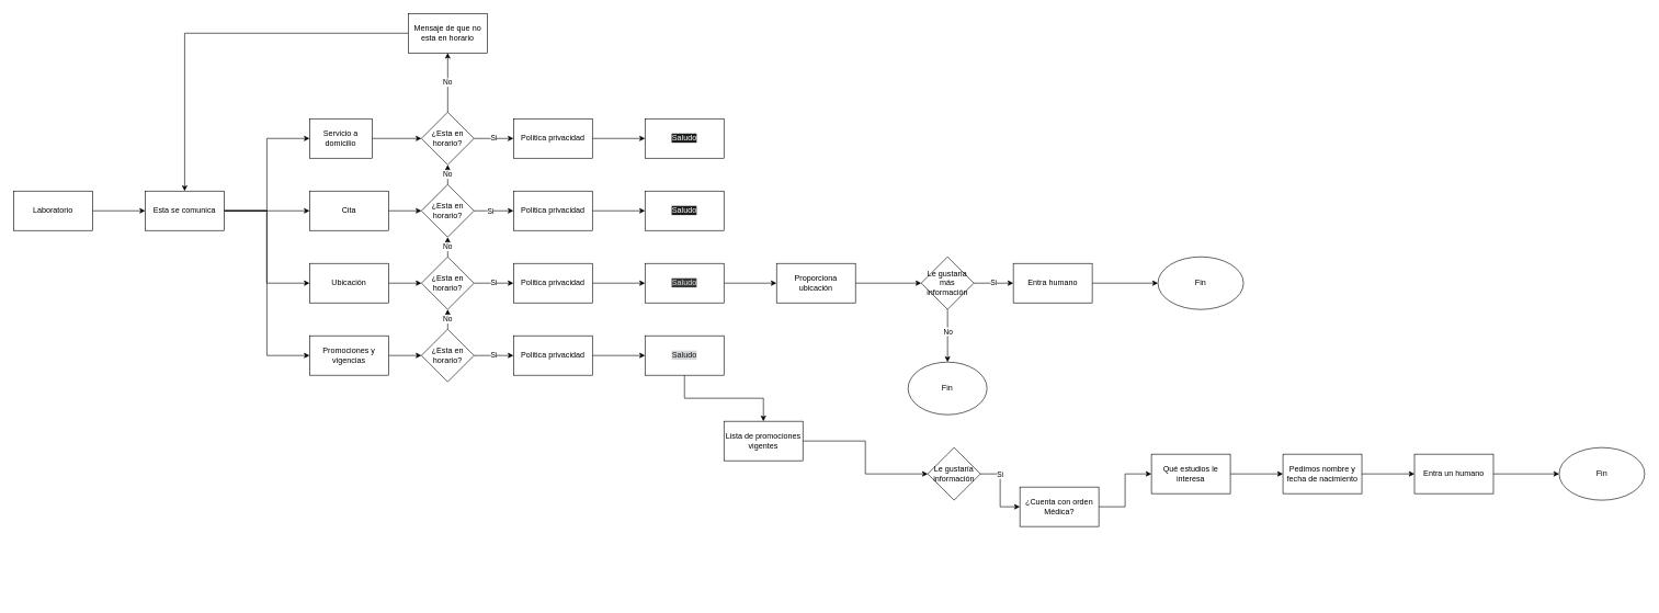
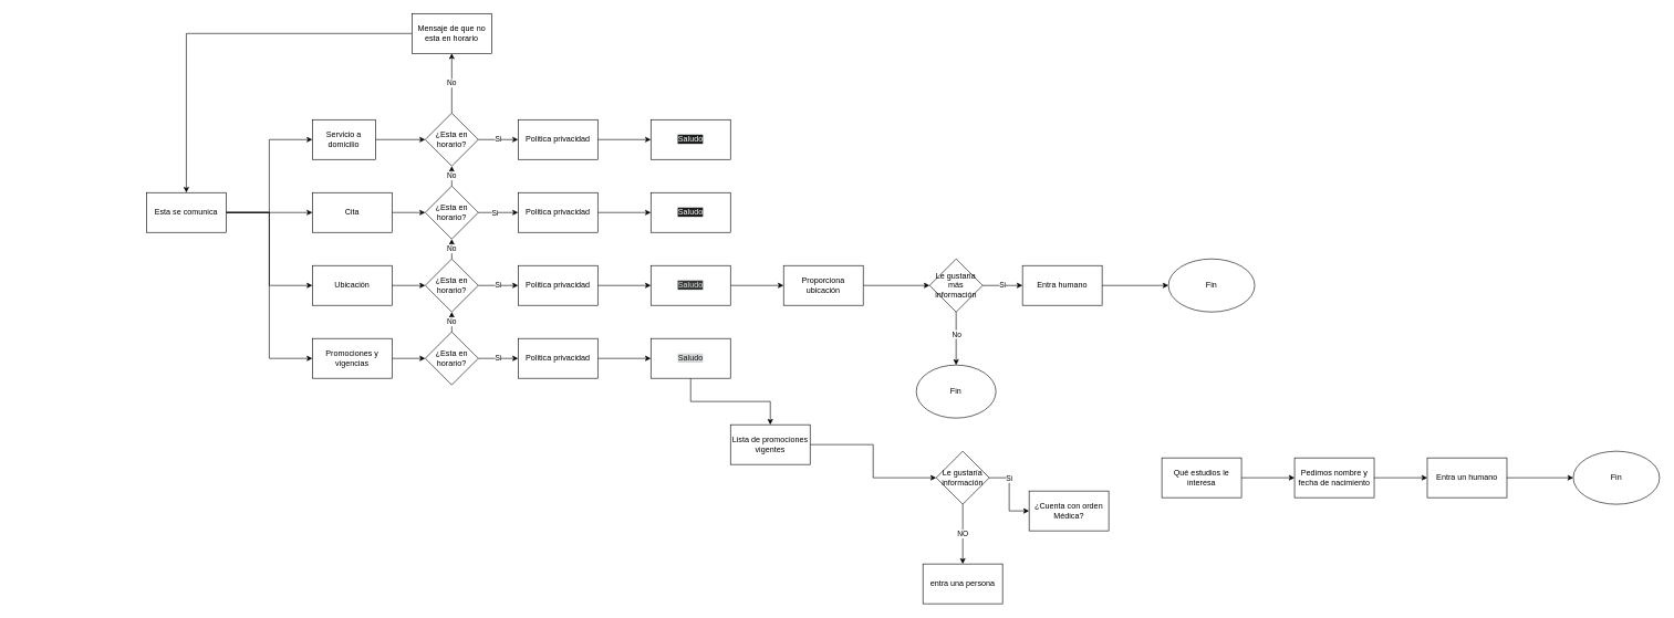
- <mxCell id="3" value="Laboratorio" style="rounded=0;whiteSpace=wrap;html=1;" vertex="1" parent="1"><mxGeometry x="20" y="290" width="120" height="60" as="geometry" /></mxCell>
- <mxCell id="2" value="" style="edgeStyle=orthogonalEdgeStyle;rounded=0;orthogonalLoop=1;jettySize=auto;html=1;" edge="1" parent="1" source="3" target="8"><mxGeometry relative="1" as="geometry" /></mxCell>
- <mxCell id="53" value="" style="edgeStyle=orthogonalEdgeStyle;rounded=0;orthogonalLoop=1;jettySize=auto;html=1;" edge="1" parent="1" source="54" target="56"><mxGeometry relative="1" as="geometry" /></mxCell>
+ <mxCell id="48" value="NO" style="edgeStyle=orthogonalEdgeStyle;rounded=0;orthogonalLoop=1;jettySize=auto;html=1;" edge="1" parent="1" source="51" target="52"><mxGeometry relative="1" as="geometry" /></mxCell>
+ <mxCell id="52" value="entra una persona" style="whiteSpace=wrap;html=1;" vertex="1" parent="1"><mxGeometry x="1390" y="850" width="120" height="60" as="geometry" /></mxCell>
